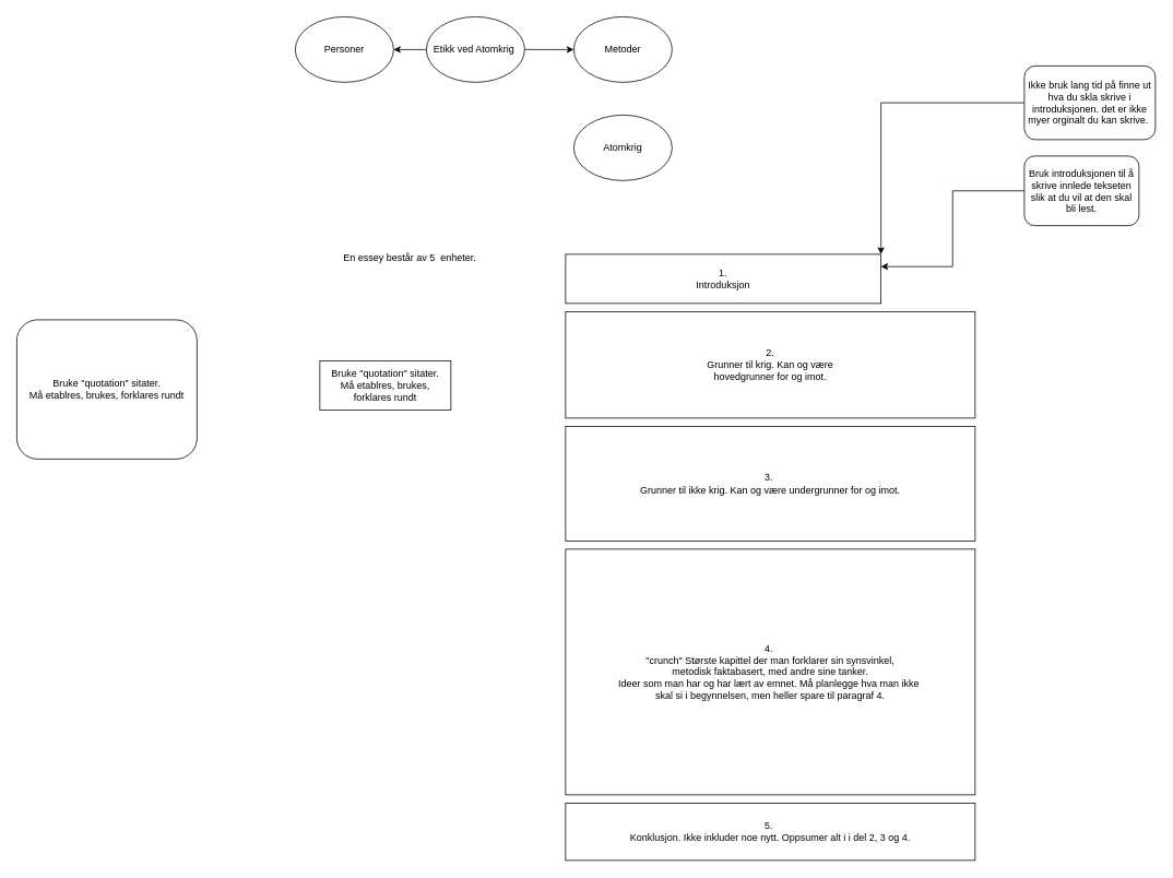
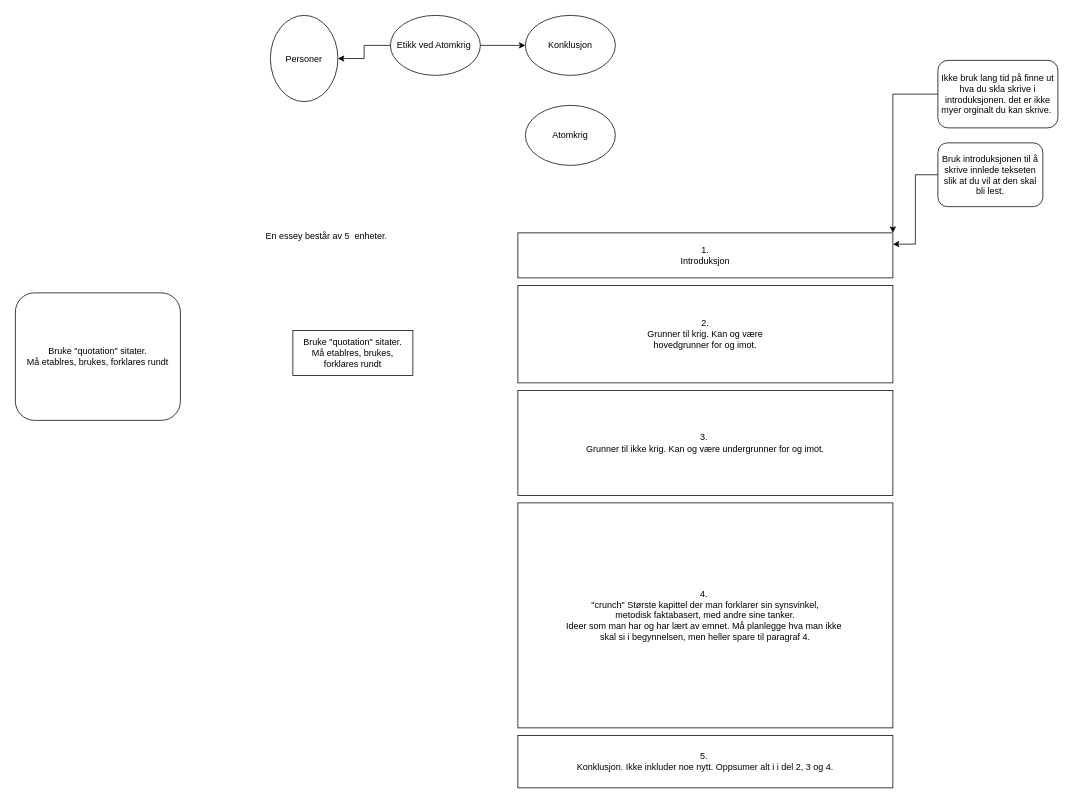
- <mxCell id="5" value="Personer" style="ellipse;whiteSpace=wrap;html=1;" parent="1" vertex="1"><mxGeometry x="360" y="20" width="120" height="80" as="geometry" /></mxCell>
+ <mxCell id="5" value="Personer" style="ellipse;whiteSpace=wrap;html=1;" parent="1" vertex="1"><mxGeometry x="360" y="20" width="90" height="115" as="geometry" /></mxCell>
- <mxCell id="6" value="Metoder" style="ellipse;whiteSpace=wrap;html=1;" parent="1" vertex="1"><mxGeometry x="700" y="20" width="120" height="80" as="geometry" /></mxCell>
+ <mxCell id="6" value="Konklusjon" style="ellipse;whiteSpace=wrap;html=1;" parent="1" vertex="1"><mxGeometry x="700" y="20" width="120" height="80" as="geometry" /></mxCell>
- <mxCell id="8" value="En essey består av 5&amp;nbsp; enheter." style="text;html=1;strokeColor=none;fillColor=none;align=center;verticalAlign=middle;whiteSpace=wrap;rounded=0;" vertex="1" parent="1"><mxGeometry x="390" y="260" width="220" height="110" as="geometry" /></mxCell>
+ <mxCell id="8" value="En essey består av 5&amp;nbsp; enheter." style="text;html=1;strokeColor=none;fillColor=none;align=center;verticalAlign=middle;whiteSpace=wrap;rounded=0;" vertex="1" parent="1"><mxGeometry x="325" y="260" width="220" height="110" as="geometry" /></mxCell>
- <mxCell id="9" value="1.&lt;br&gt;Introduksjon" style="rounded=0;whiteSpace=wrap;html=1;" vertex="1" parent="1"><mxGeometry x="690" y="310" width="385" height="60" as="geometry" /></mxCell>
+ <mxCell id="9" value="1.&lt;br&gt;Introduksjon" style="rounded=0;whiteSpace=wrap;html=1;" vertex="1" parent="1"><mxGeometry x="690" y="310" width="500" height="60" as="geometry" /></mxCell>
